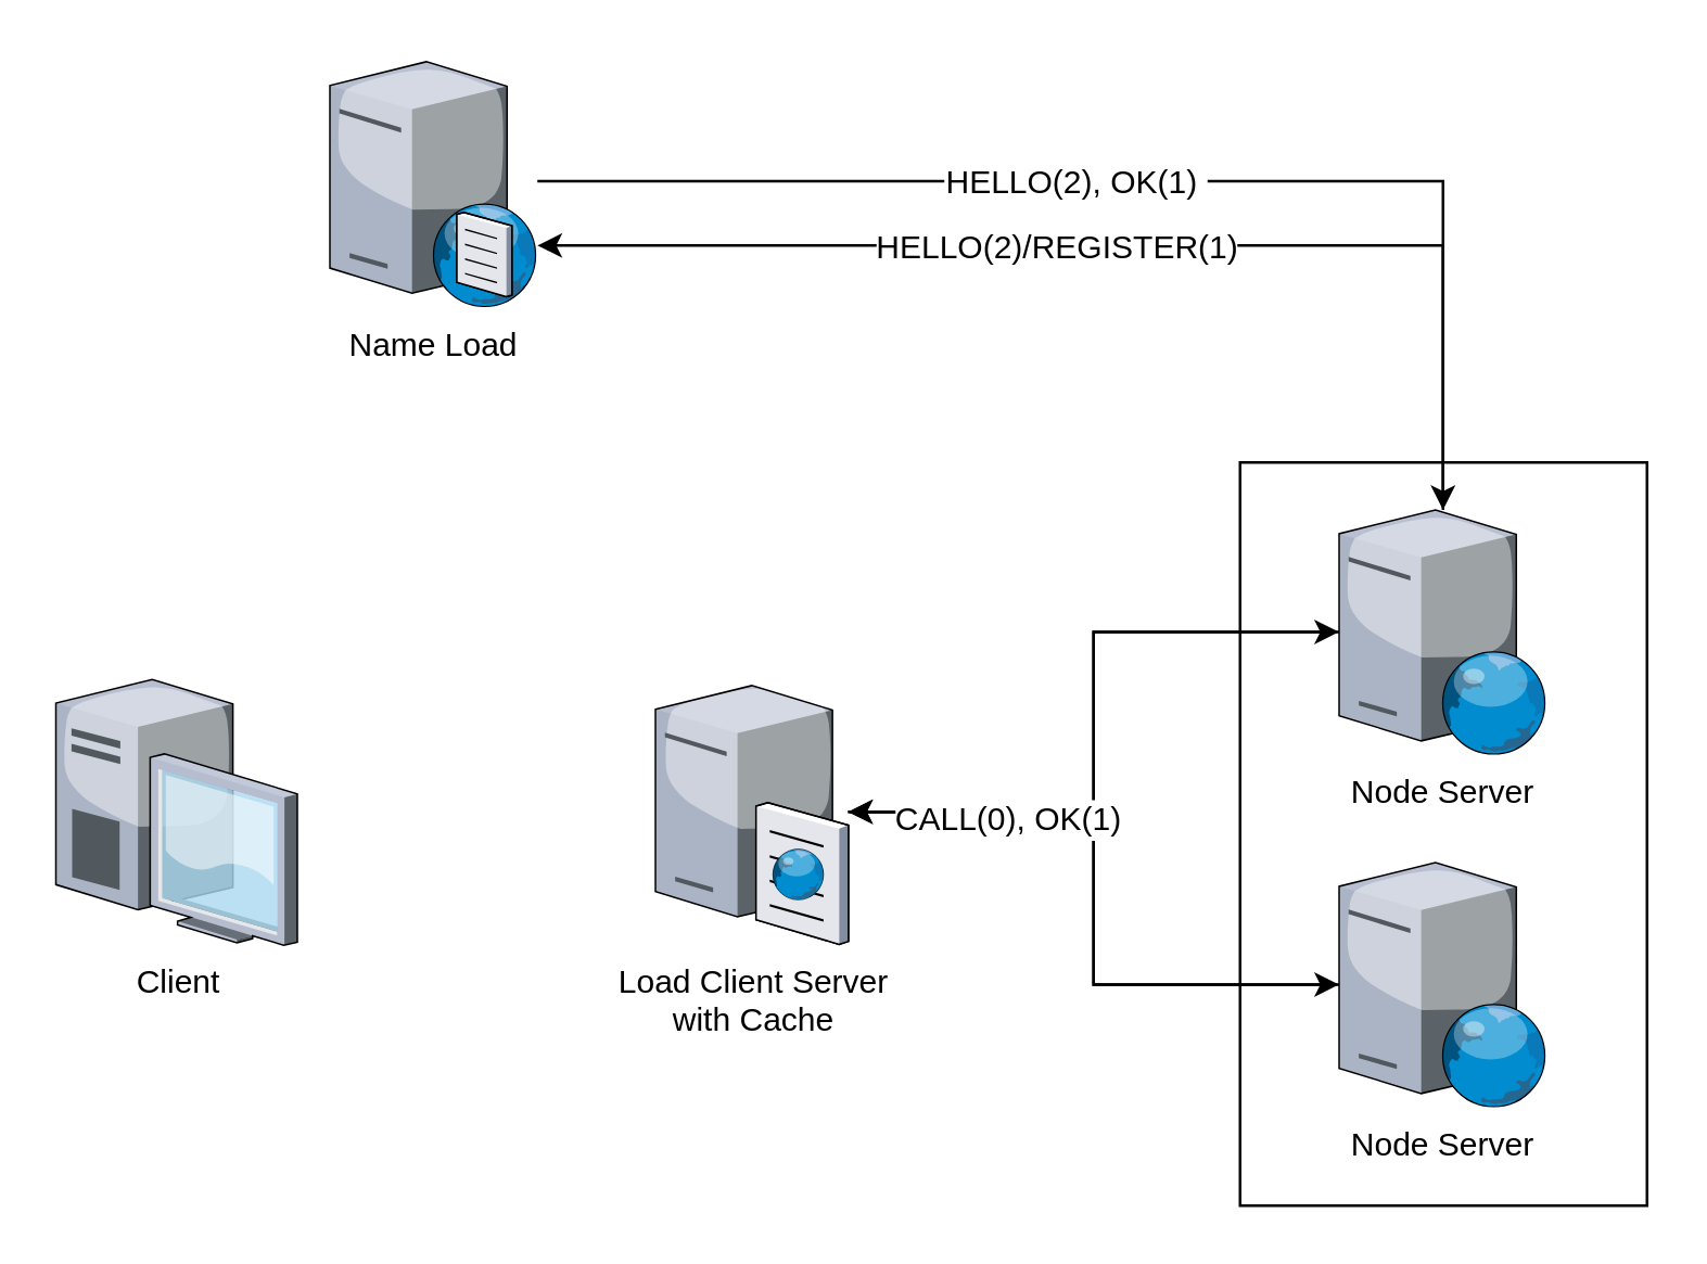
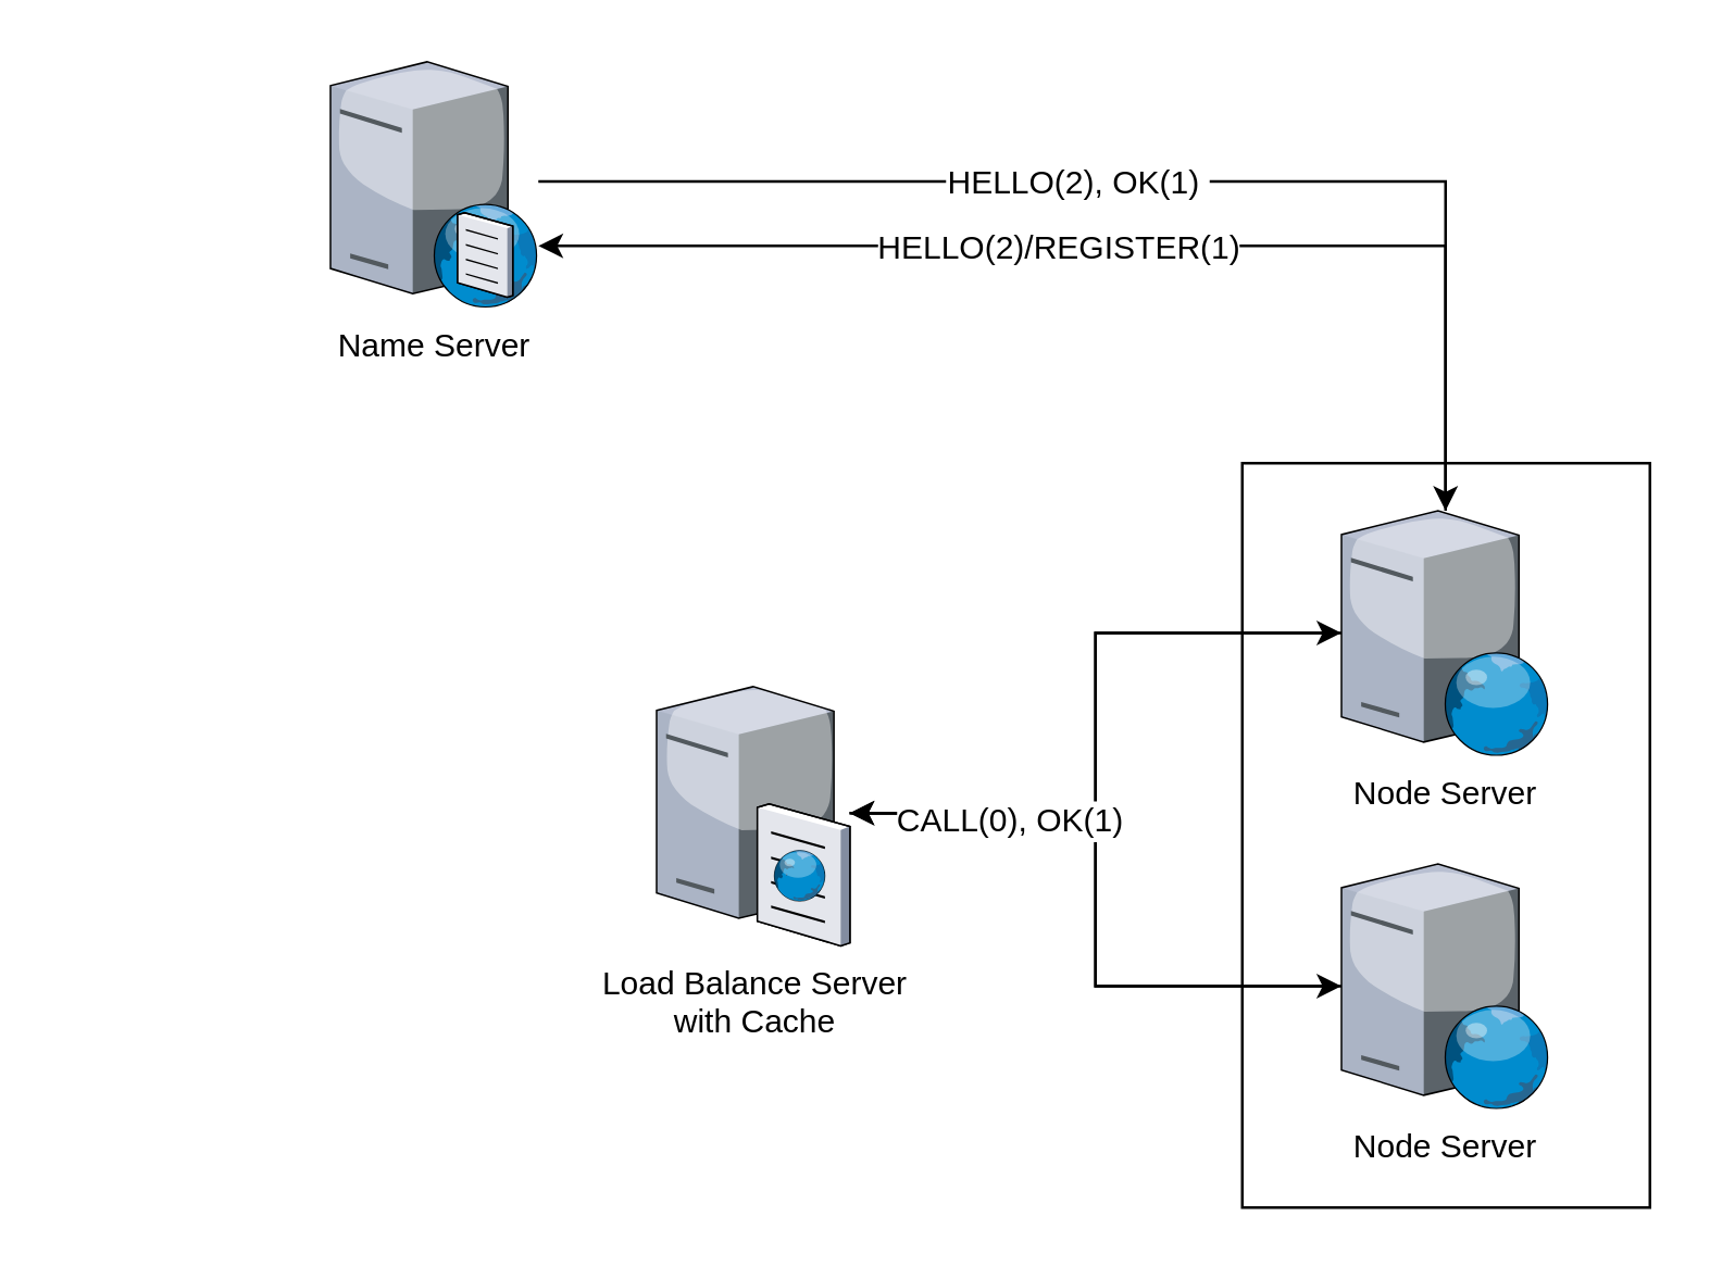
- <mxCell id="5" value="Name Load" style="verticalLabelPosition=bottom;aspect=fixed;html=1;verticalAlign=top;strokeColor=none;align=center;outlineConnect=0;shape=mxgraph.citrix.dns_server;" parent="1" vertex="1"><mxGeometry x="121" y="20" width="76.5" height="92.5" as="geometry" /></mxCell>
+ <mxCell id="5" value="Name Server" style="verticalLabelPosition=bottom;aspect=fixed;html=1;verticalAlign=top;strokeColor=none;align=center;outlineConnect=0;shape=mxgraph.citrix.dns_server;" parent="1" vertex="1"><mxGeometry x="121" y="20" width="76.5" height="92.5" as="geometry" /></mxCell>
- <mxCell id="9" value="Client&lt;br&gt;" style="verticalLabelPosition=bottom;aspect=fixed;html=1;verticalAlign=top;strokeColor=none;align=center;outlineConnect=0;shape=mxgraph.citrix.desktop;" parent="1" vertex="1"><mxGeometry x="20" y="250" width="89" height="98" as="geometry" /></mxCell>
- <mxCell id="8" value="Load Client Server&lt;br&gt;with Cache" style="verticalLabelPosition=bottom;aspect=fixed;html=1;verticalAlign=top;strokeColor=none;align=center;outlineConnect=0;shape=mxgraph.citrix.cache_server;" parent="1" vertex="1"><mxGeometry x="241" y="250" width="71" height="97.5" as="geometry" /></mxCell>
+ <mxCell id="8" value="Load Balance Server&lt;br&gt;with Cache" style="verticalLabelPosition=bottom;aspect=fixed;html=1;verticalAlign=top;strokeColor=none;align=center;outlineConnect=0;shape=mxgraph.citrix.cache_server;" parent="1" vertex="1"><mxGeometry x="241" y="250" width="71" height="97.5" as="geometry" /></mxCell>
